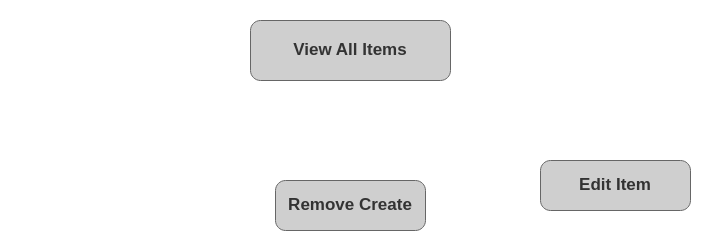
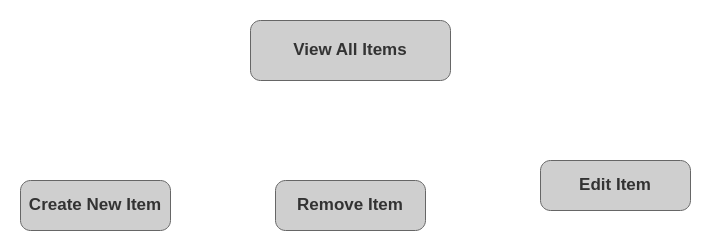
+ <mxCell id="3" value="Create New Item" style="strokeWidth=1;shadow=0;dashed=0;align=center;html=1;shape=mxgraph.mockup.buttons.button;strokeColor=#666666;fontColor=#333333;mainText=;buttonStyle=round;fontSize=17;fontStyle=1;fillColor=#CFCFCF;whiteSpace=wrap;" parent="1" vertex="1"><mxGeometry x="20" y="180" width="150" height="50" as="geometry" /></mxCell>
- <mxCell id="4" value="Remove Create" style="strokeWidth=1;shadow=0;dashed=0;align=center;html=1;shape=mxgraph.mockup.buttons.button;strokeColor=#666666;fontColor=#333333;mainText=;buttonStyle=round;fontSize=17;fontStyle=1;fillColor=#CFCFCF;whiteSpace=wrap;" parent="1" vertex="1"><mxGeometry x="275" y="180" width="150" height="50" as="geometry" /></mxCell>
+ <mxCell id="4" value="Remove Item" style="strokeWidth=1;shadow=0;dashed=0;align=center;html=1;shape=mxgraph.mockup.buttons.button;strokeColor=#666666;fontColor=#333333;mainText=;buttonStyle=round;fontSize=17;fontStyle=1;fillColor=#CFCFCF;whiteSpace=wrap;" parent="1" vertex="1"><mxGeometry x="275" y="180" width="150" height="50" as="geometry" /></mxCell>
